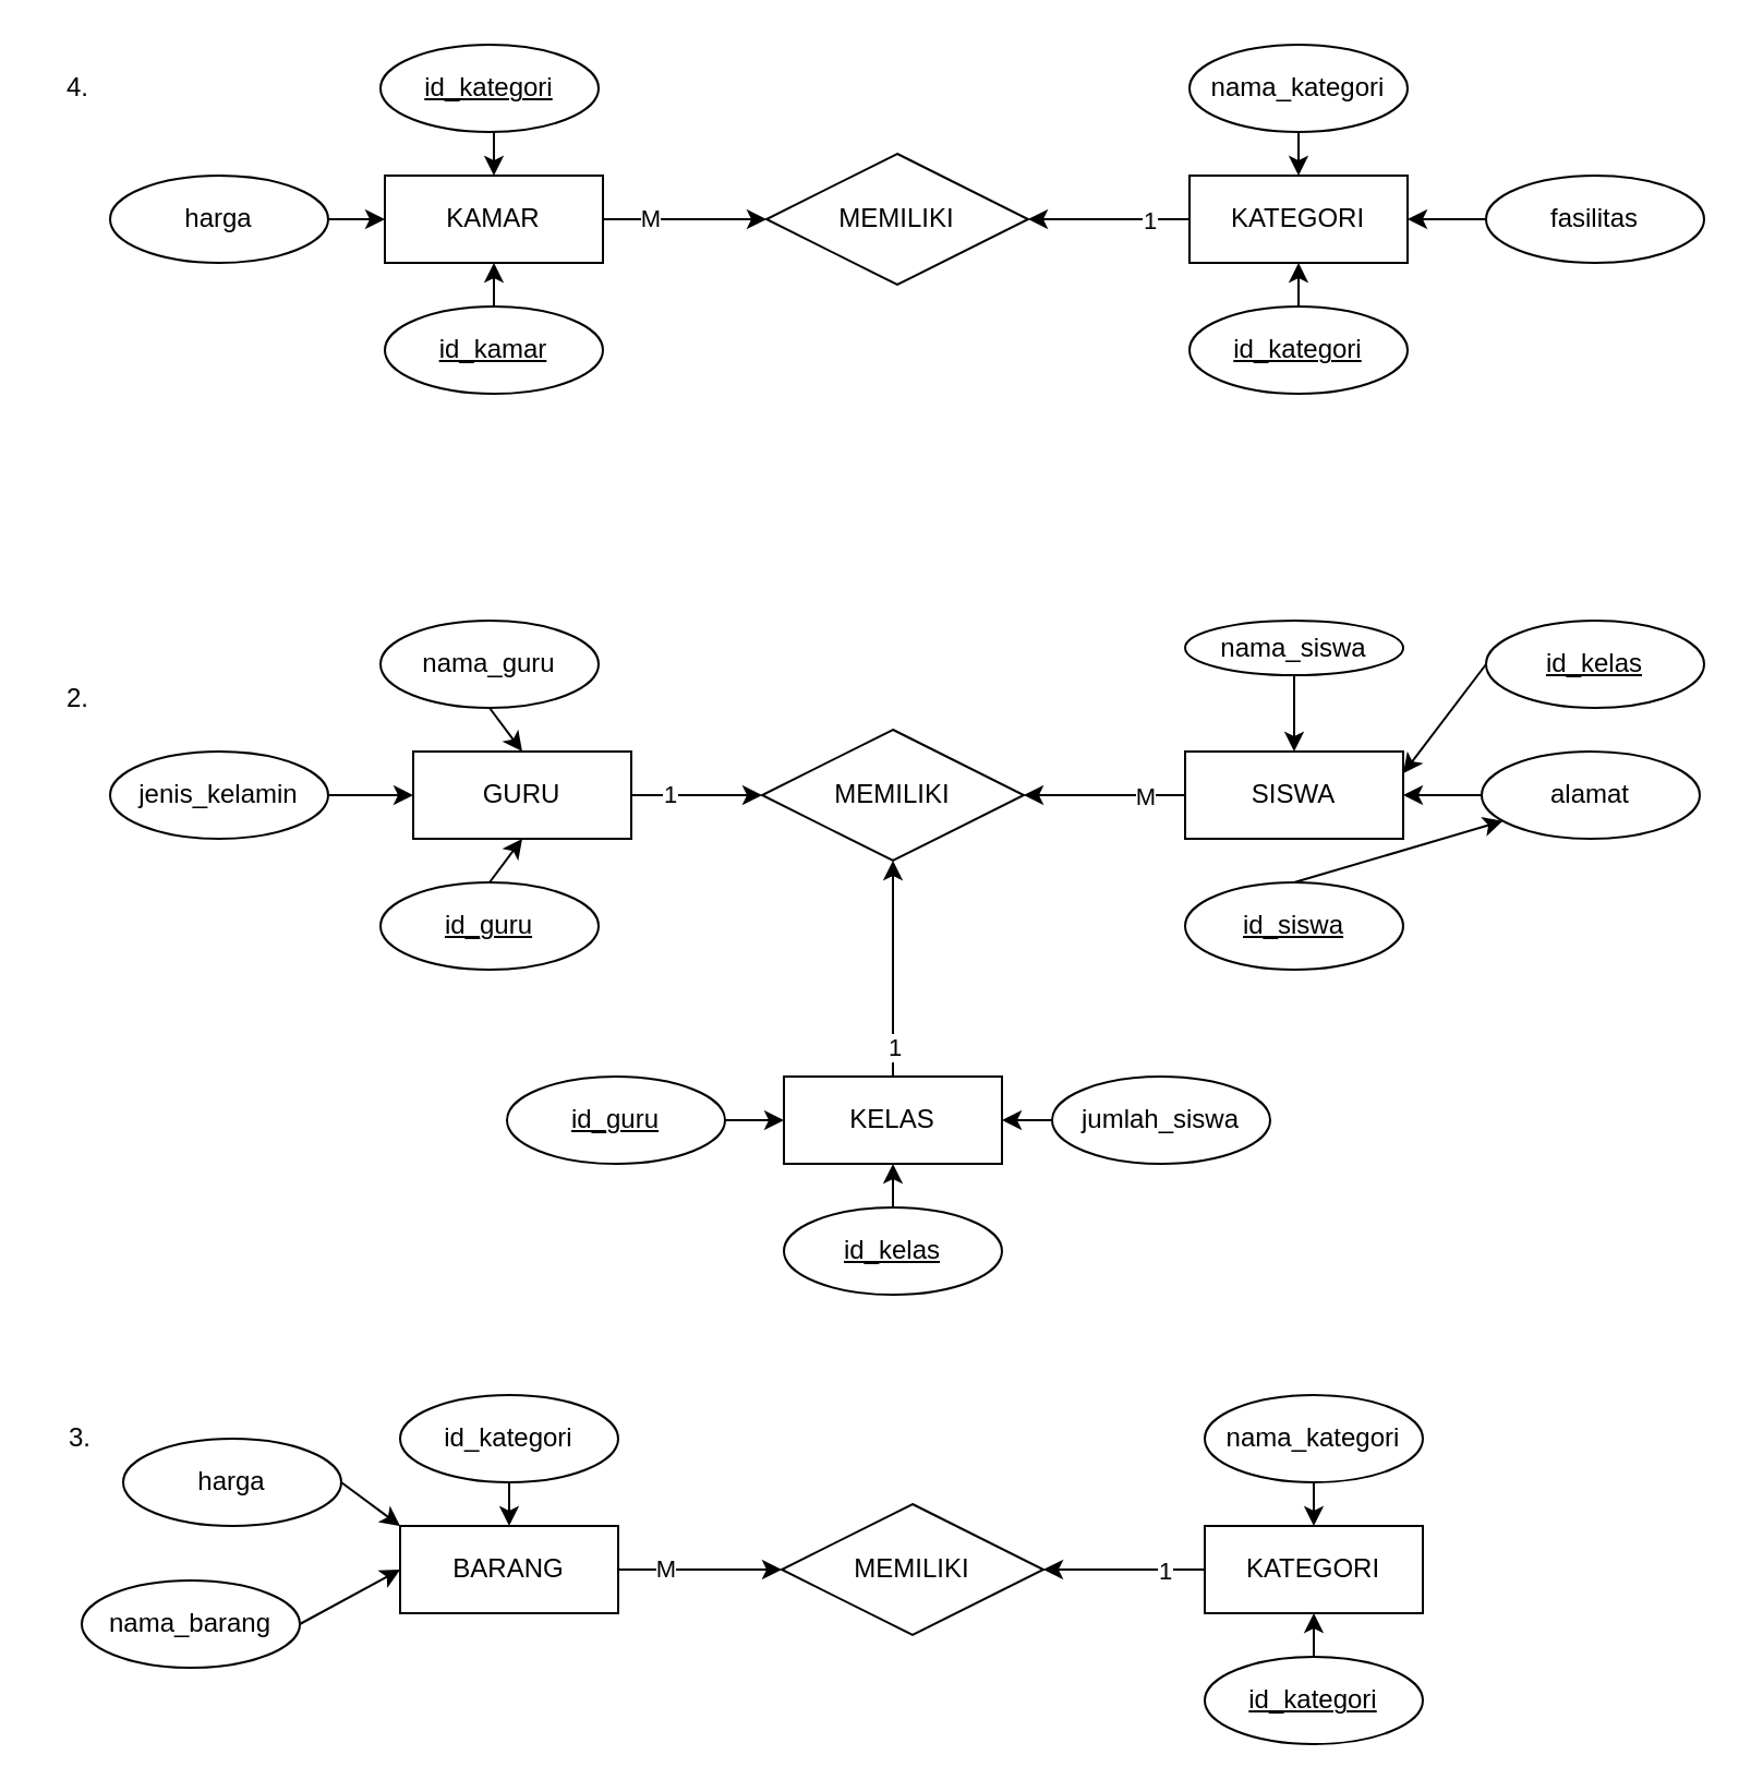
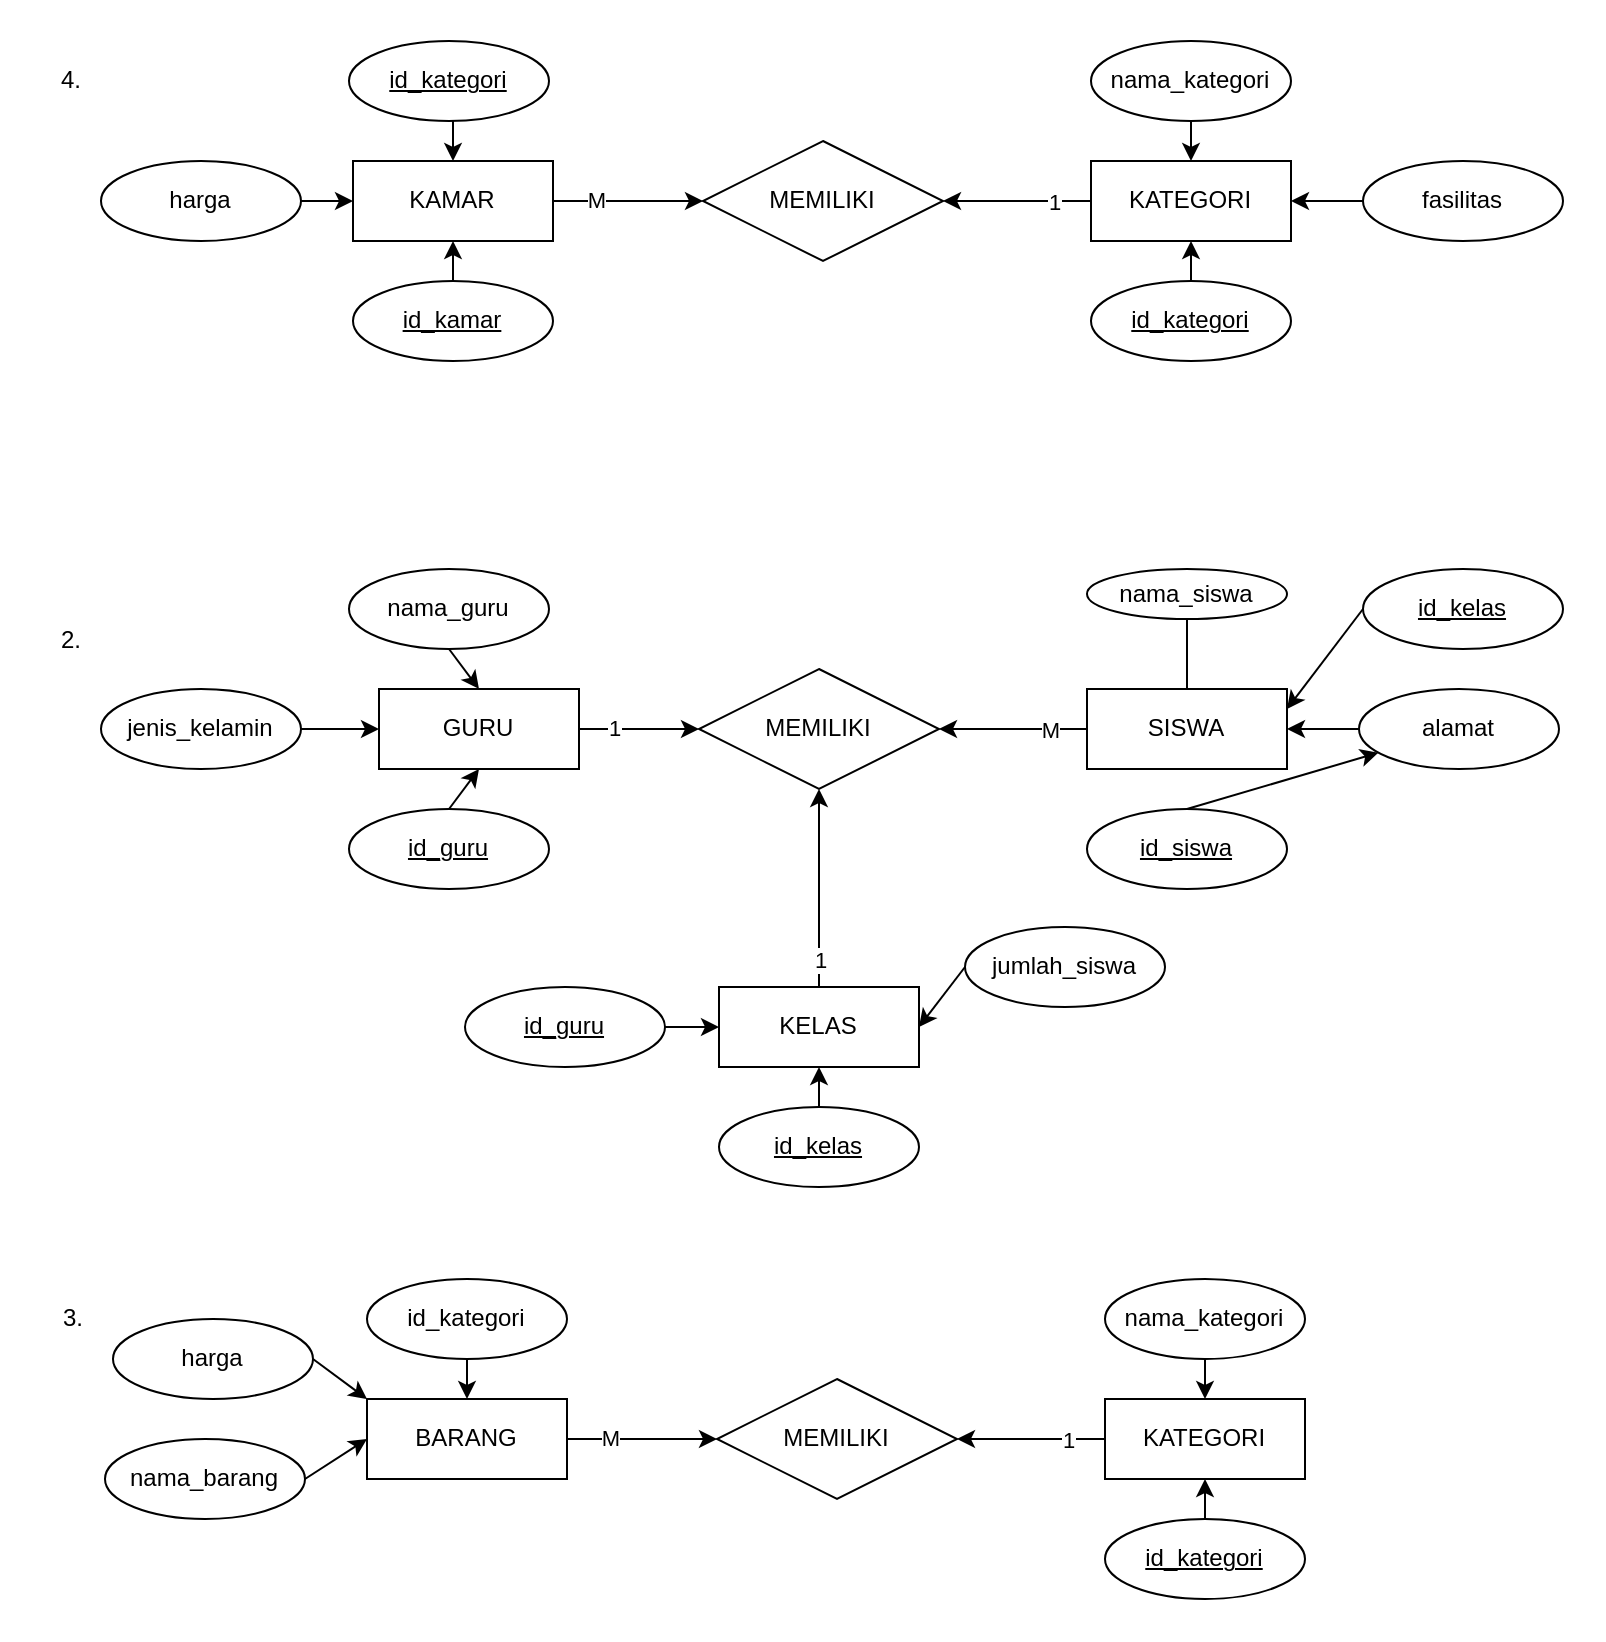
- <mxCell id="36" style="edgeStyle=none;rounded=0;orthogonalLoop=1;jettySize=auto;html=1;exitX=0.5;exitY=1;exitDx=0;exitDy=0;entryX=0.5;entryY=0;entryDx=0;entryDy=0;" parent="1" source="37" target="31" edge="1"><mxGeometry relative="1" as="geometry" /></mxCell>
+ <mxCell id="36" style="edgeStyle=none;rounded=0;orthogonalLoop=1;jettySize=auto;html=1;exitX=0.5;exitY=1;exitDx=0;exitDy=0;entryX=0.5;entryY=0;entryDx=0;entryDy=0;endArrow=none;" parent="1" source="37" target="31" edge="1"><mxGeometry relative="1" as="geometry" /></mxCell>
- <mxCell id="67" value="jumlah_siswa" style="ellipse;whiteSpace=wrap;html=1;align=center;fillColor=default;" parent="1" vertex="1"><mxGeometry x="482" y="493" width="100" height="40" as="geometry" /></mxCell>
+ <mxCell id="67" value="jumlah_siswa" style="ellipse;whiteSpace=wrap;html=1;align=center;fillColor=default;" parent="1" vertex="1"><mxGeometry x="482" y="463" width="100" height="40" as="geometry" /></mxCell>
- <mxCell id="57" value="nama_barang" style="ellipse;whiteSpace=wrap;html=1;align=center;fillColor=default;" parent="1" vertex="1"><mxGeometry x="37" y="724" width="100" height="40" as="geometry" /></mxCell>
+ <mxCell id="57" value="nama_barang" style="ellipse;whiteSpace=wrap;html=1;align=center;fillColor=default;" parent="1" vertex="1"><mxGeometry x="52" y="719" width="100" height="40" as="geometry" /></mxCell>
